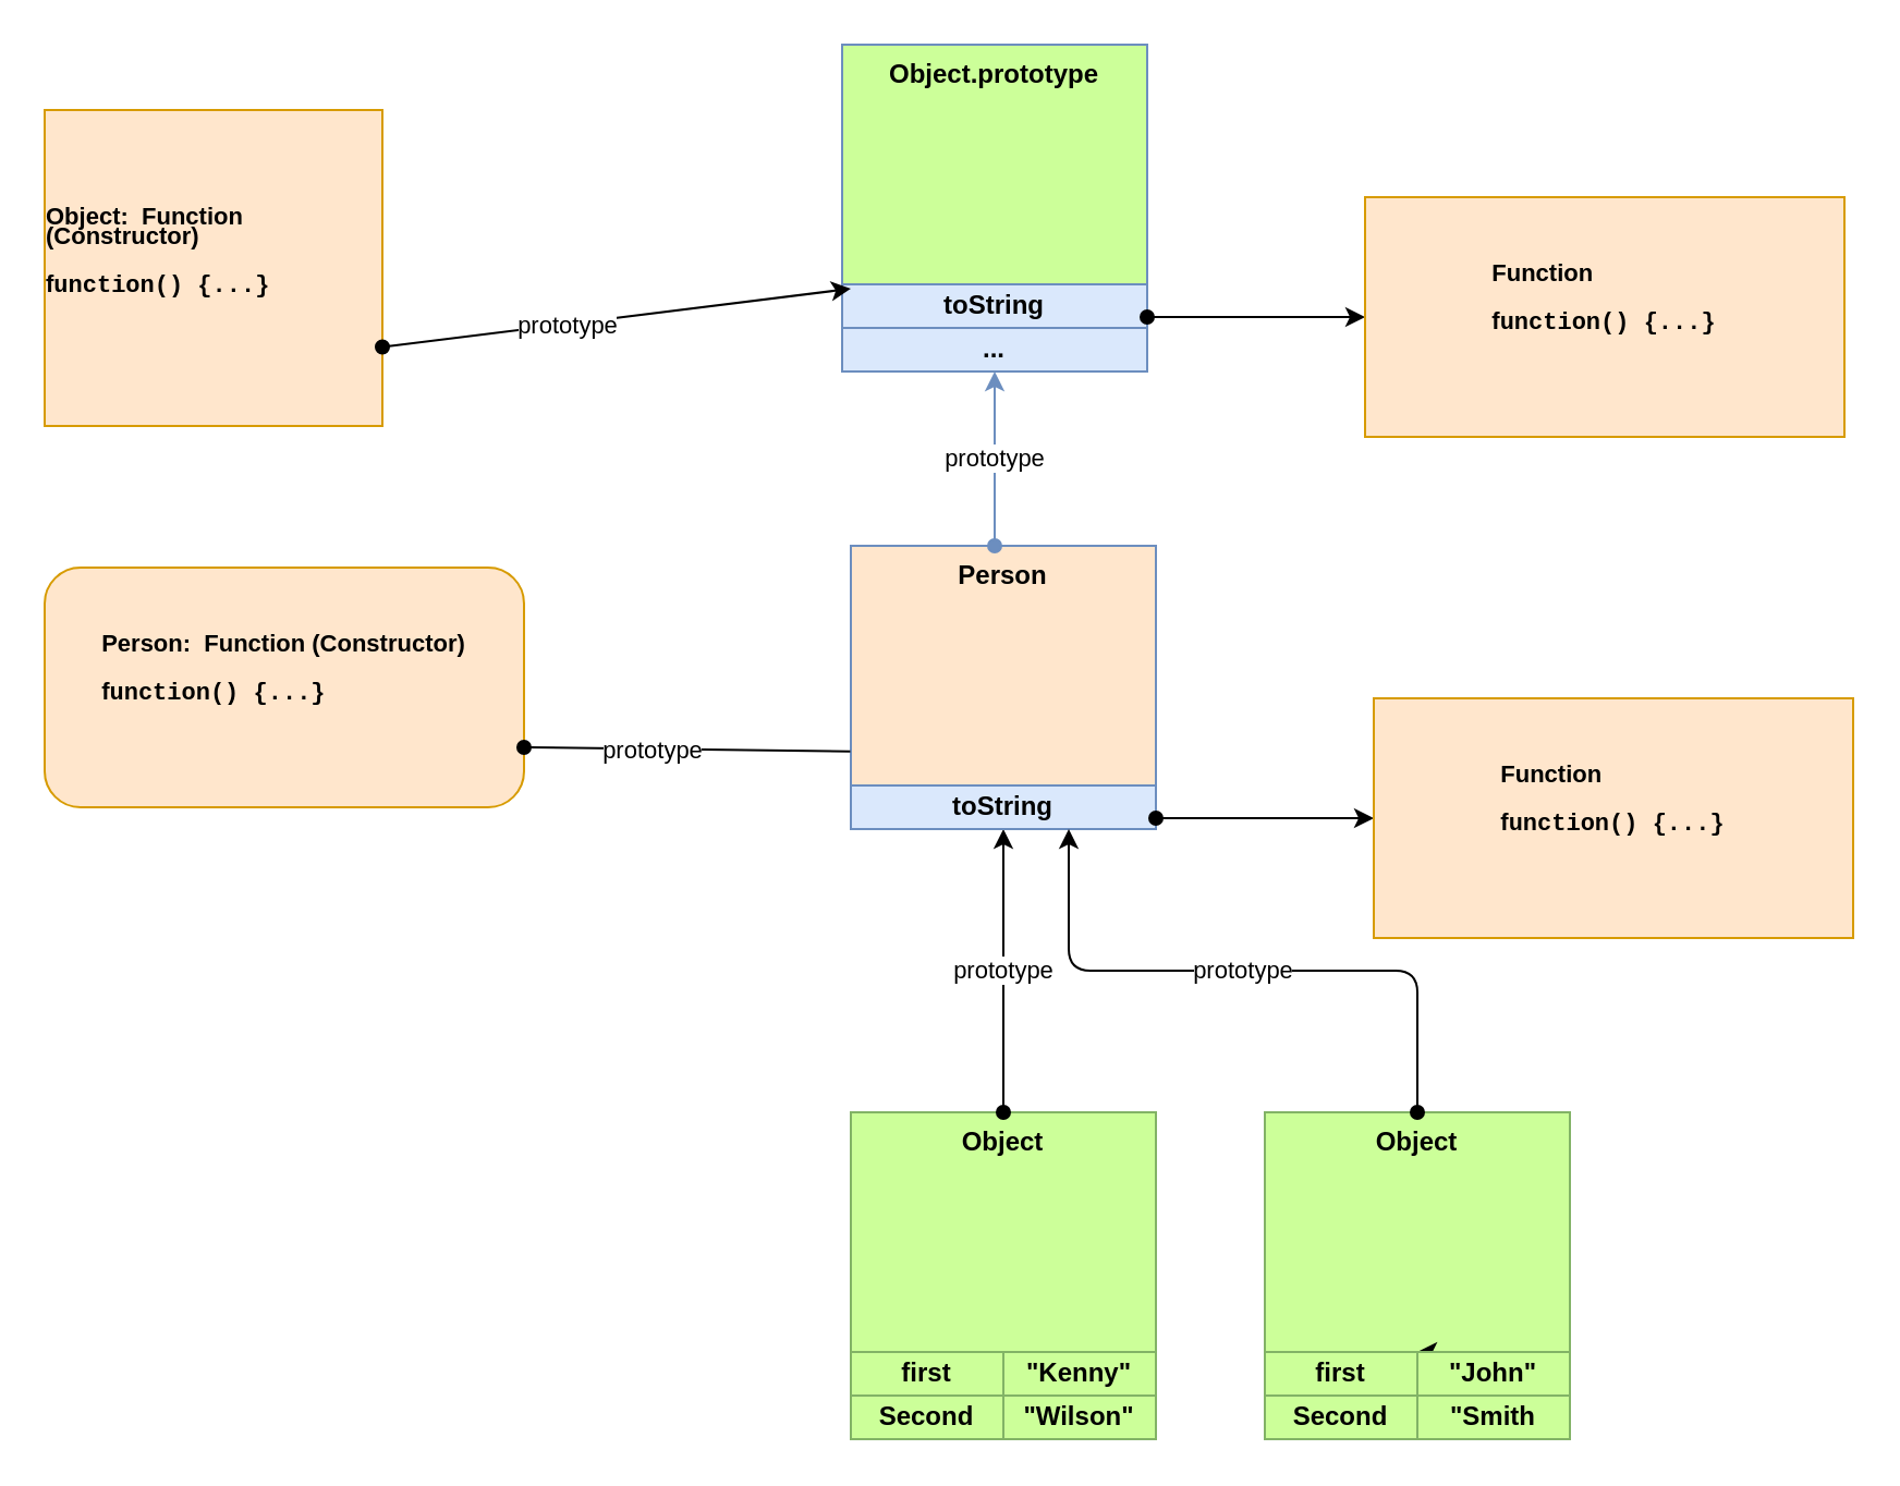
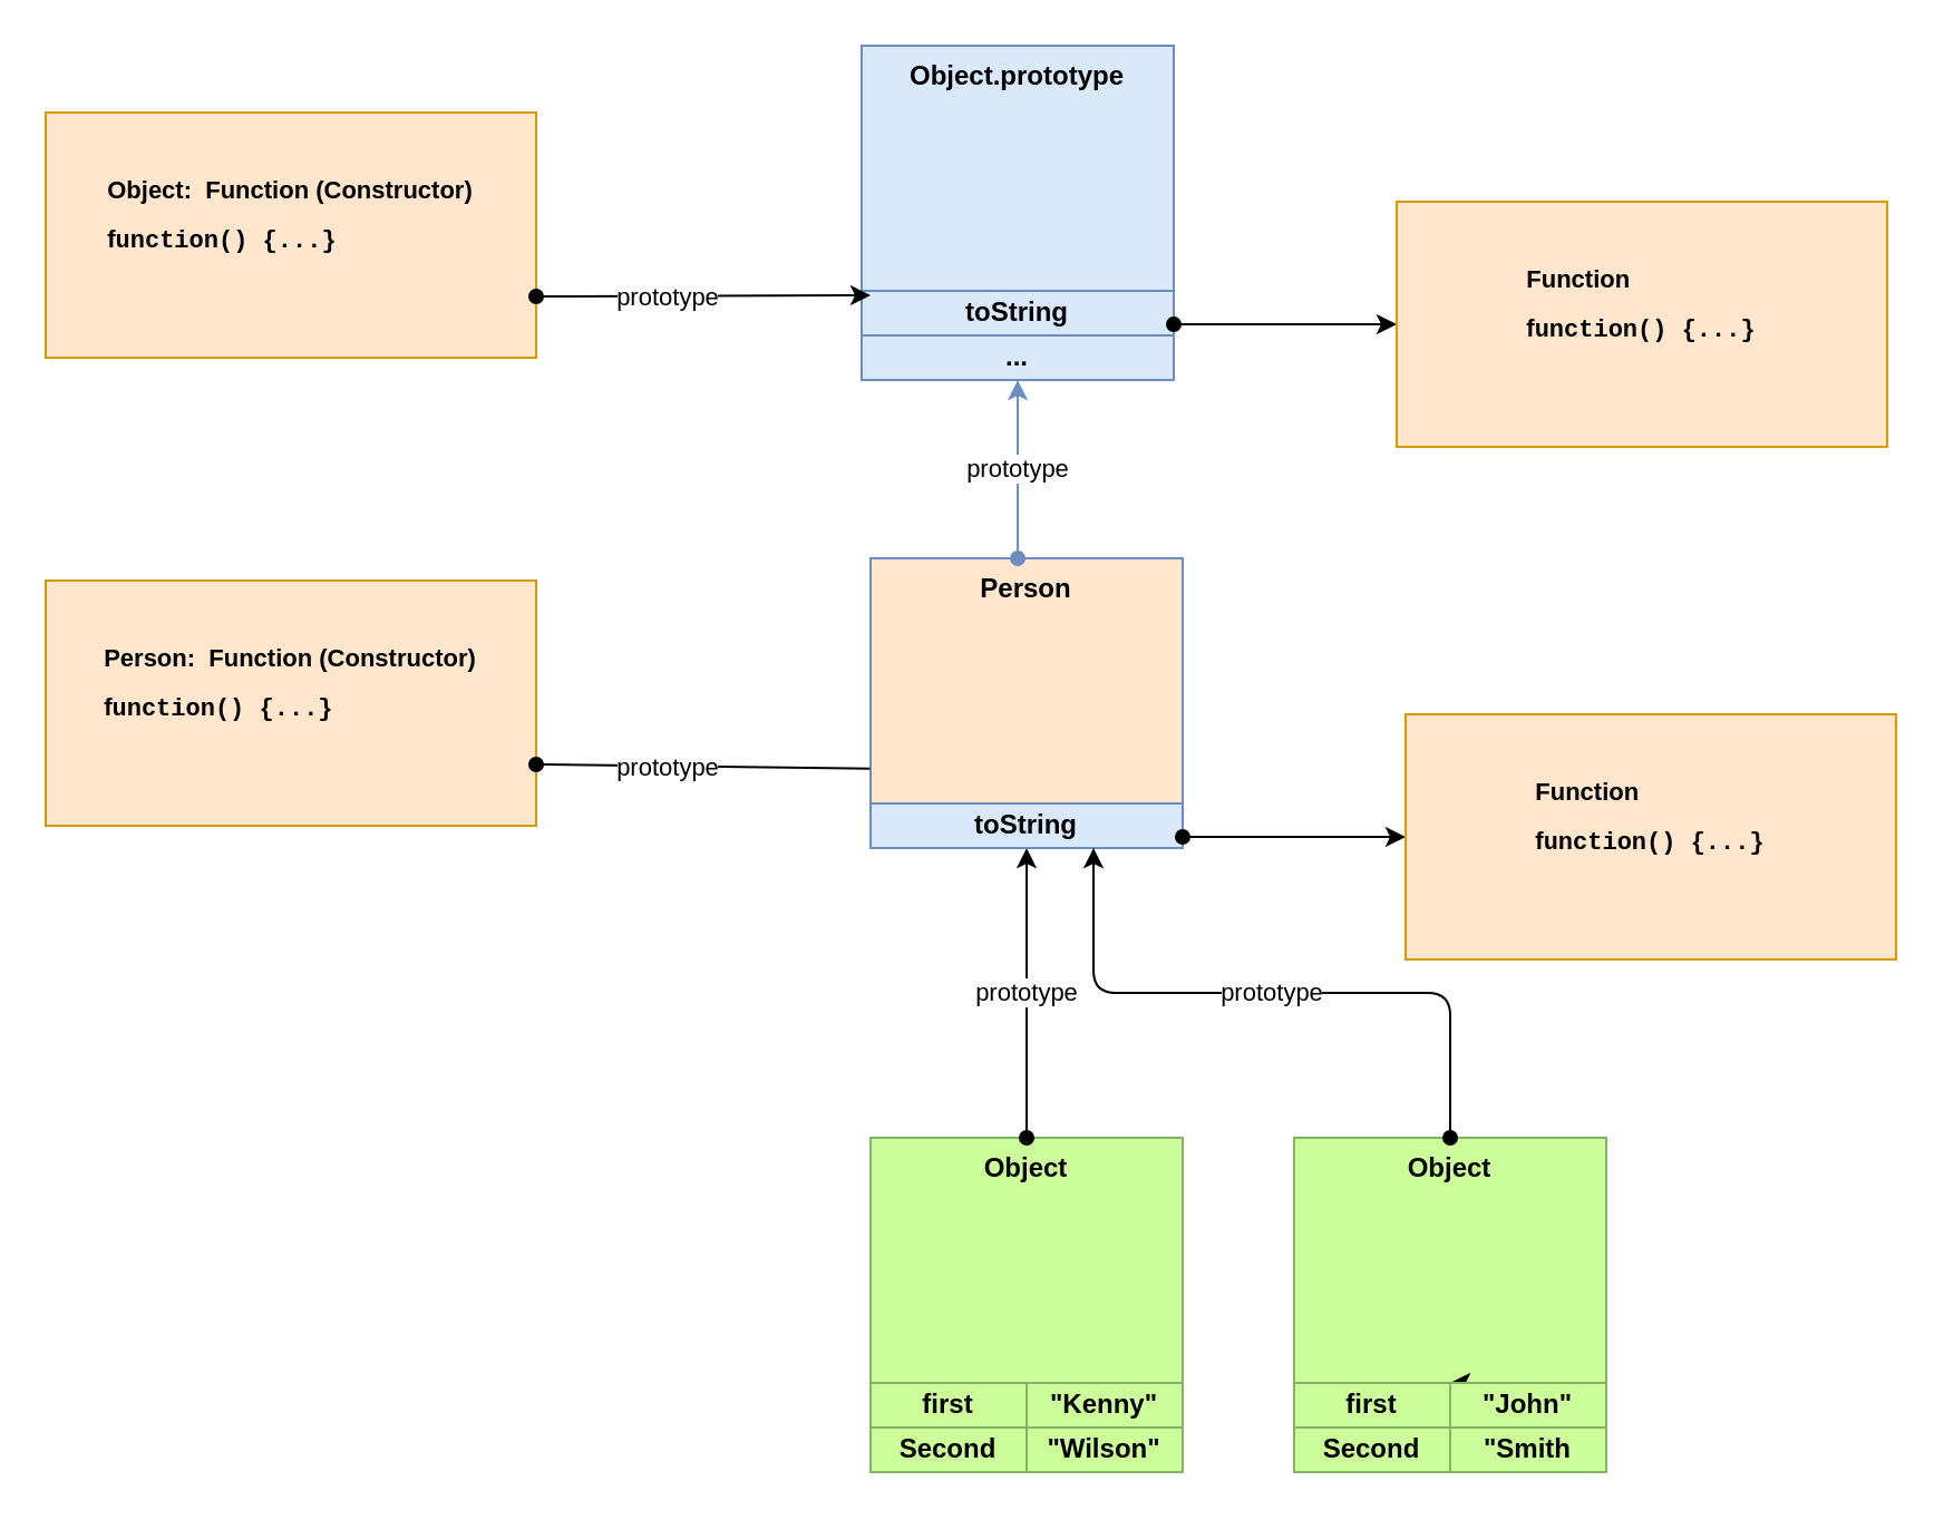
- <mxCell id="4" value="Object.prototype&lt;div style=&quot;text-align: justify&quot;&gt;&lt;/div&gt;" style="rounded=0;whiteSpace=wrap;html=1;strokeColor=#6c8ebf;fillColor=#ccff99;fontStyle=1;verticalAlign=top;" parent="1" vertex="1"><mxGeometry x="386" y="20" width="140" height="110" as="geometry" /></mxCell>
+ <mxCell id="4" value="Object.prototype&lt;div style=&quot;text-align: justify&quot;&gt;&lt;/div&gt;" style="rounded=0;whiteSpace=wrap;html=1;strokeColor=#6c8ebf;fillColor=#dae8fc;fontStyle=1;verticalAlign=top;" parent="1" vertex="1"><mxGeometry x="386" y="20" width="140" height="110" as="geometry" /></mxCell>
- <mxCell id="28" value="&lt;p class=&quot;SourceCodeCxSpFirst&quot; style=&quot;text-align: left ; font-size: 11px ; line-height: 80%&quot;&gt;&lt;font style=&quot;font-size: 11px&quot;&gt;Object:&amp;nbsp; Function (Constructor)&lt;/font&gt;&lt;/p&gt;&lt;p class=&quot;SourceCodeCxSpFirst&quot; style=&quot;text-align: left ; font-size: 11px&quot;&gt;&lt;font style=&quot;font-size: 11px&quot;&gt;f&lt;font face=&quot;Courier New&quot;&gt;unction()&amp;nbsp;{...}&lt;/font&gt;&lt;/font&gt;&lt;/p&gt;&lt;br&gt;&lt;div style=&quot;text-align: justify&quot;&gt;&lt;/div&gt;" style="rounded=0;whiteSpace=wrap;html=1;strokeColor=#d79b00;fillColor=#ffe6cc;fontStyle=1" parent="1" vertex="1"><mxGeometry x="20" y="50" width="155" height="145" as="geometry" /></mxCell>
+ <mxCell id="28" value="&lt;p class=&quot;SourceCodeCxSpFirst&quot; style=&quot;text-align: left ; font-size: 11px ; line-height: 80%&quot;&gt;&lt;font style=&quot;font-size: 11px&quot;&gt;Object:&amp;nbsp; Function (Constructor)&lt;/font&gt;&lt;/p&gt;&lt;p class=&quot;SourceCodeCxSpFirst&quot; style=&quot;text-align: left ; font-size: 11px&quot;&gt;&lt;font style=&quot;font-size: 11px&quot;&gt;f&lt;font face=&quot;Courier New&quot;&gt;unction()&amp;nbsp;{...}&lt;/font&gt;&lt;/font&gt;&lt;/p&gt;&lt;br&gt;&lt;div style=&quot;text-align: justify&quot;&gt;&lt;/div&gt;" style="rounded=0;whiteSpace=wrap;html=1;strokeColor=#d79b00;fillColor=#ffe6cc;fontStyle=1" parent="1" vertex="1"><mxGeometry x="20" y="50" width="220" height="110" as="geometry" /></mxCell>
- <mxCell id="25" value="&lt;p class=&quot;SourceCodeCxSpFirst&quot; style=&quot;text-align: left ; font-size: 11px ; line-height: 80%&quot;&gt;&lt;font style=&quot;font-size: 11px&quot;&gt;Person:&amp;nbsp; Function (Constructor)&lt;/font&gt;&lt;/p&gt;&lt;p class=&quot;SourceCodeCxSpFirst&quot; style=&quot;text-align: left ; font-size: 11px&quot;&gt;&lt;font style=&quot;font-size: 11px&quot;&gt;f&lt;font face=&quot;Courier New&quot;&gt;unction()&amp;nbsp;{...}&lt;/font&gt;&lt;/font&gt;&lt;/p&gt;&lt;br&gt;&lt;div style=&quot;text-align: justify&quot;&gt;&lt;/div&gt;" style="whiteSpace=wrap;html=1;strokeColor=#d79b00;fillColor=#ffe6cc;fontStyle=1;rounded=1;" parent="1" vertex="1"><mxGeometry x="20" y="260" width="220" height="110" as="geometry" /></mxCell>
+ <mxCell id="25" value="&lt;p class=&quot;SourceCodeCxSpFirst&quot; style=&quot;text-align: left ; font-size: 11px ; line-height: 80%&quot;&gt;&lt;font style=&quot;font-size: 11px&quot;&gt;Person:&amp;nbsp; Function (Constructor)&lt;/font&gt;&lt;/p&gt;&lt;p class=&quot;SourceCodeCxSpFirst&quot; style=&quot;text-align: left ; font-size: 11px&quot;&gt;&lt;font style=&quot;font-size: 11px&quot;&gt;f&lt;font face=&quot;Courier New&quot;&gt;unction()&amp;nbsp;{...}&lt;/font&gt;&lt;/font&gt;&lt;/p&gt;&lt;br&gt;&lt;div style=&quot;text-align: justify&quot;&gt;&lt;/div&gt;" style="rounded=0;whiteSpace=wrap;html=1;strokeColor=#d79b00;fillColor=#ffe6cc;fontStyle=1" parent="1" vertex="1"><mxGeometry x="20" y="260" width="220" height="110" as="geometry" /></mxCell>
